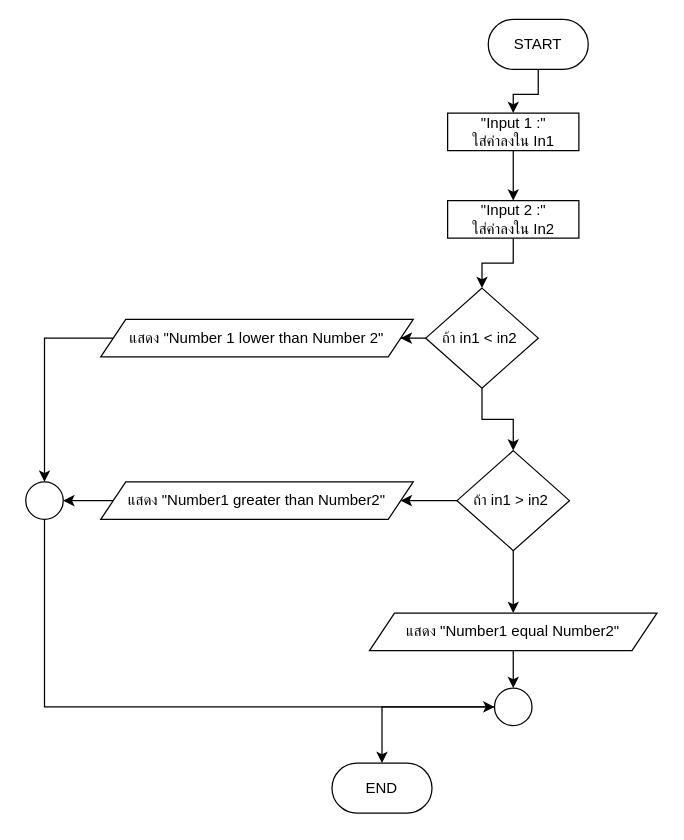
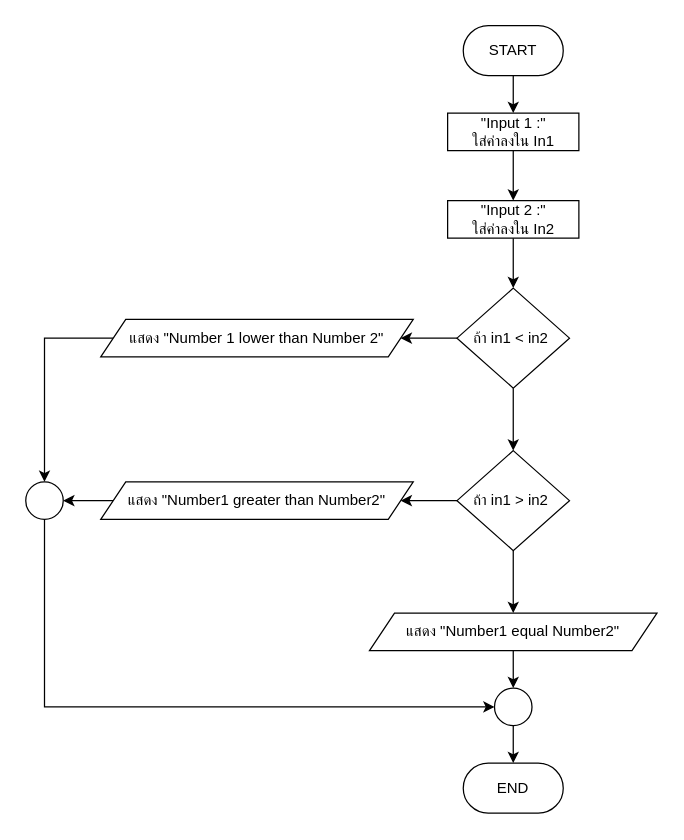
- <mxCell id="3" value="START" style="rounded=1;whiteSpace=wrap;html=1;arcSize=50;" vertex="1" parent="1"><mxGeometry x="390" y="15" width="80" height="40" as="geometry" /></mxCell>
+ <mxCell id="3" value="START" style="rounded=1;whiteSpace=wrap;html=1;arcSize=50;" vertex="1" parent="1"><mxGeometry x="370" y="20" width="80" height="40" as="geometry" /></mxCell>
- <mxCell id="10" value="ถ้า in1 &amp;lt; in2&amp;nbsp;" style="rhombus;whiteSpace=wrap;html=1;rounded=0;" vertex="1" parent="1"><mxGeometry x="340" y="230" width="90" height="80" as="geometry" /></mxCell>
+ <mxCell id="10" value="ถ้า in1 &amp;lt; in2&amp;nbsp;" style="rhombus;whiteSpace=wrap;html=1;rounded=0;" vertex="1" parent="1"><mxGeometry x="365" y="230" width="90" height="80" as="geometry" /></mxCell>
- <mxCell id="20" value="END" style="rounded=1;whiteSpace=wrap;html=1;arcSize=50;" vertex="1" parent="1"><mxGeometry x="265" y="610" width="80" height="40" as="geometry" /></mxCell>
+ <mxCell id="20" value="END" style="rounded=1;whiteSpace=wrap;html=1;arcSize=50;" vertex="1" parent="1"><mxGeometry x="370" y="610" width="80" height="40" as="geometry" /></mxCell>
